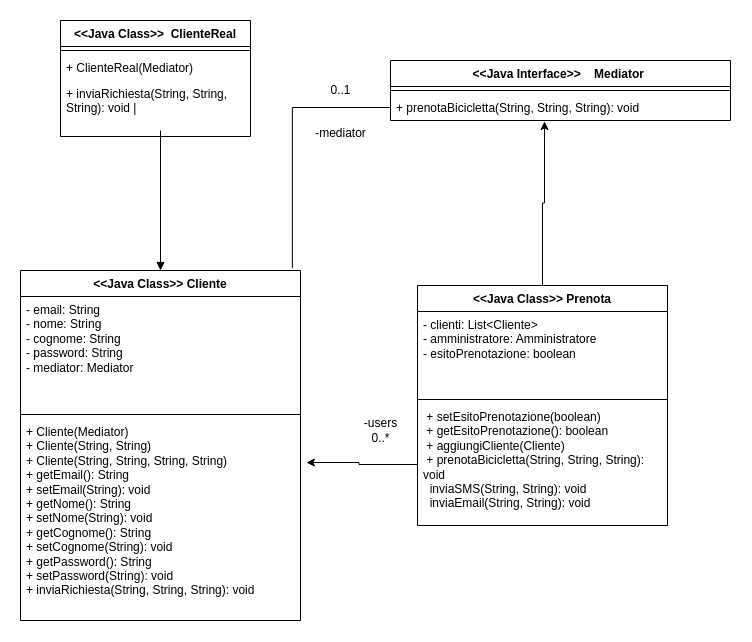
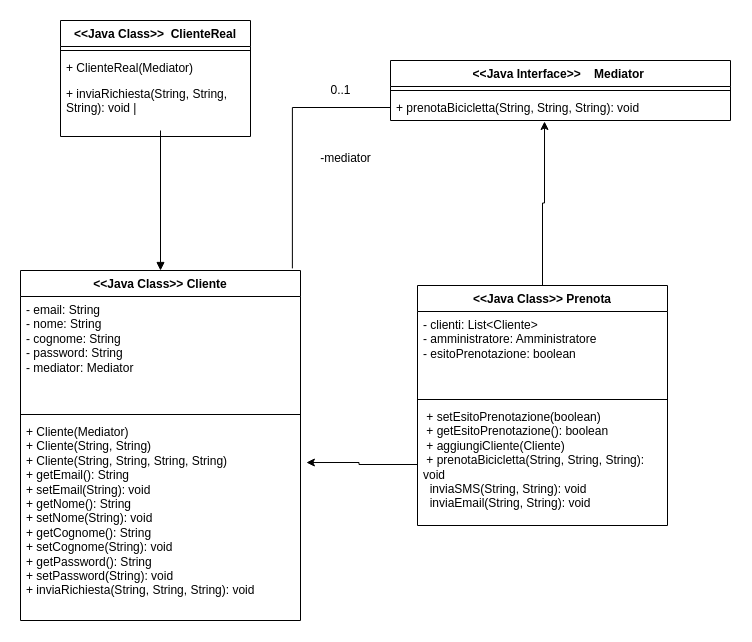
- <mxCell id="23" value="-mediator" style="text;html=1;align=center;verticalAlign=middle;resizable=0;points=[];autosize=1;strokeColor=none;fillColor=none;" vertex="1" parent="1"><mxGeometry x="305" y="118" width="70" height="30" as="geometry" /></mxCell>
+ <mxCell id="23" value="-mediator" style="text;html=1;align=center;verticalAlign=middle;resizable=0;points=[];autosize=1;strokeColor=none;fillColor=none;" vertex="1" parent="1"><mxGeometry x="310" y="143" width="70" height="30" as="geometry" /></mxCell>
- <mxCell id="20" value="-users&lt;br&gt;0..*&lt;br&gt;" style="text;html=1;align=center;verticalAlign=middle;resizable=0;points=[];autosize=1;strokeColor=none;fillColor=none;" vertex="1" parent="1"><mxGeometry x="350" y="410" width="60" height="40" as="geometry" /></mxCell>
